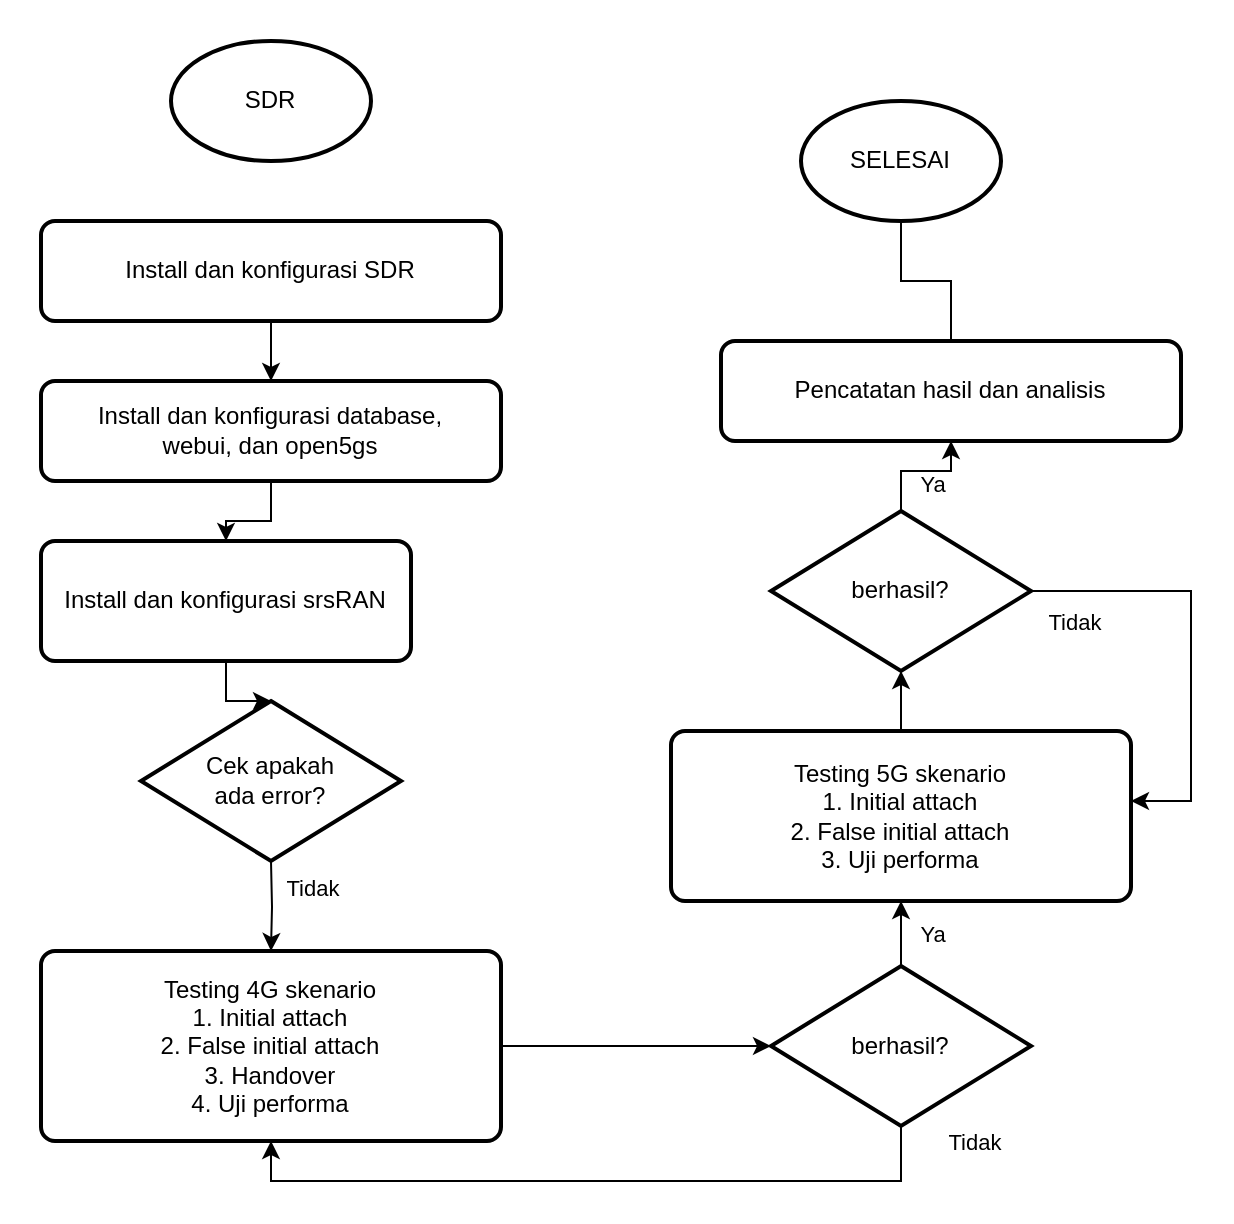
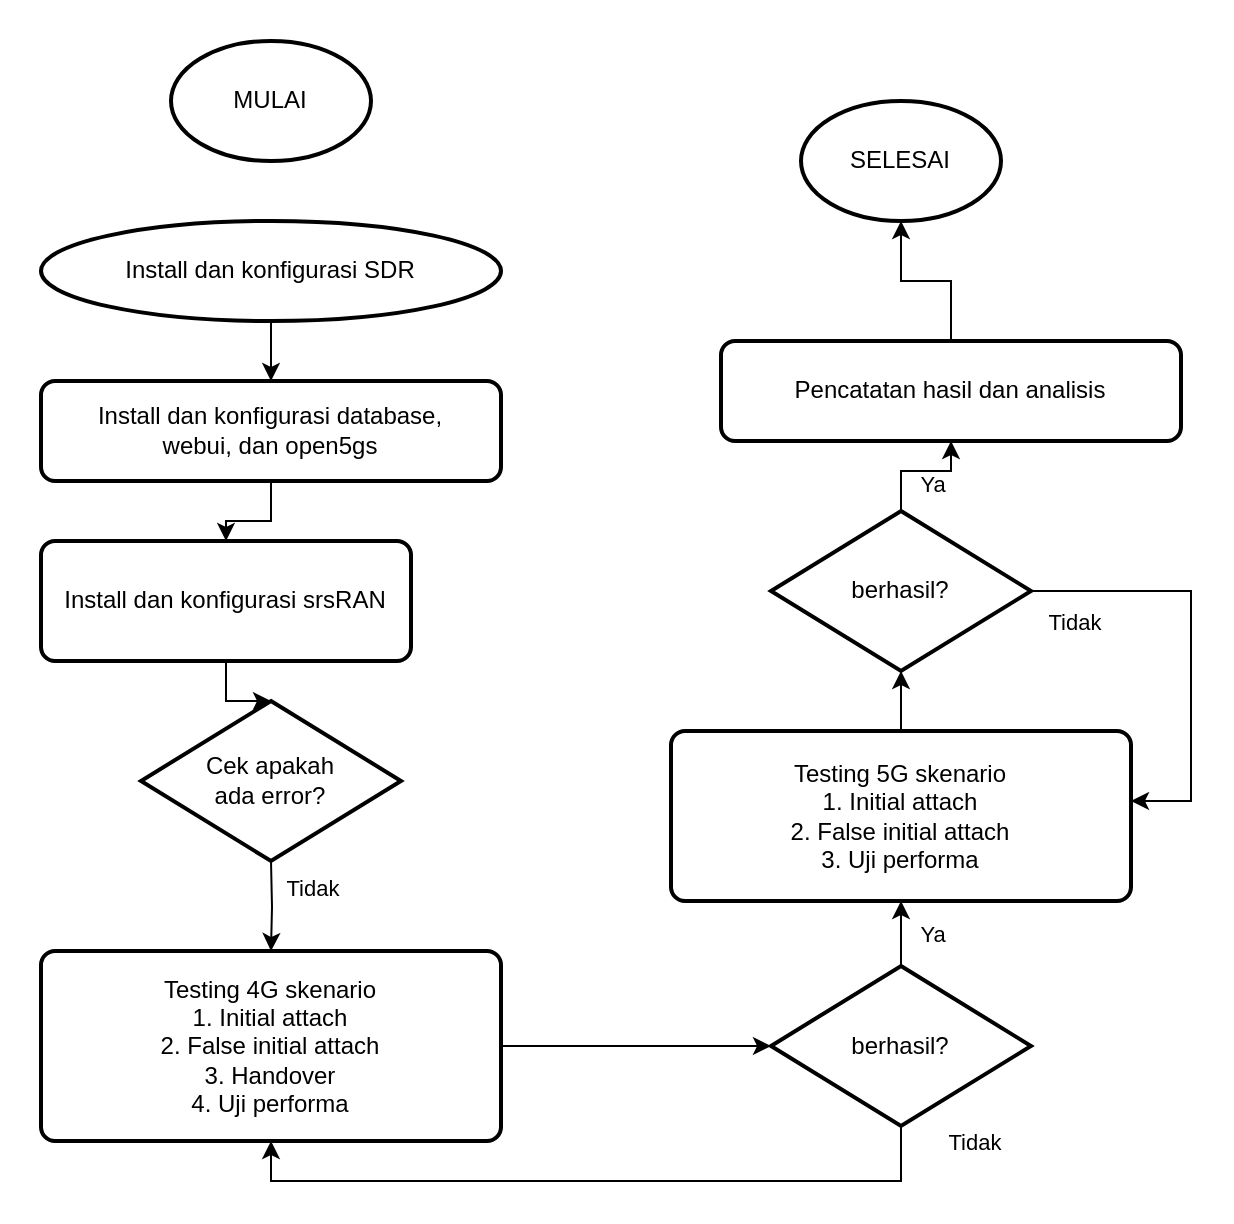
- <mxCell id="2" value="SDR" style="strokeWidth=2;html=1;shape=mxgraph.flowchart.start_1;whiteSpace=wrap;" parent="1" vertex="1"><mxGeometry x="85" y="20" width="100" height="60" as="geometry" /></mxCell>
+ <mxCell id="2" value="MULAI" style="strokeWidth=2;html=1;shape=mxgraph.flowchart.start_1;whiteSpace=wrap;" parent="1" vertex="1"><mxGeometry x="85" y="20" width="100" height="60" as="geometry" /></mxCell>
- <mxCell id="25" value="" style="edgeStyle=orthogonalEdgeStyle;rounded=0;orthogonalLoop=1;jettySize=auto;html=1;endArrow=none;" parent="1" source="26" target="28" edge="1"><mxGeometry relative="1" as="geometry" /></mxCell>
+ <mxCell id="25" value="" style="edgeStyle=orthogonalEdgeStyle;rounded=0;orthogonalLoop=1;jettySize=auto;html=1;" parent="1" source="26" target="28" edge="1"><mxGeometry relative="1" as="geometry" /></mxCell>
- <mxCell id="4" value="Install dan konfigurasi SDR" style="rounded=1;whiteSpace=wrap;html=1;absoluteArcSize=1;arcSize=14;strokeWidth=2;" parent="1" vertex="1"><mxGeometry x="20" y="110" width="230" height="50" as="geometry" /></mxCell>
+ <mxCell id="4" value="Install dan konfigurasi SDR" style="ellipse;whiteSpace=wrap;html=1;absoluteArcSize=1;arcSize=14;strokeWidth=2;" parent="1" vertex="1"><mxGeometry x="20" y="110" width="230" height="50" as="geometry" /></mxCell>
